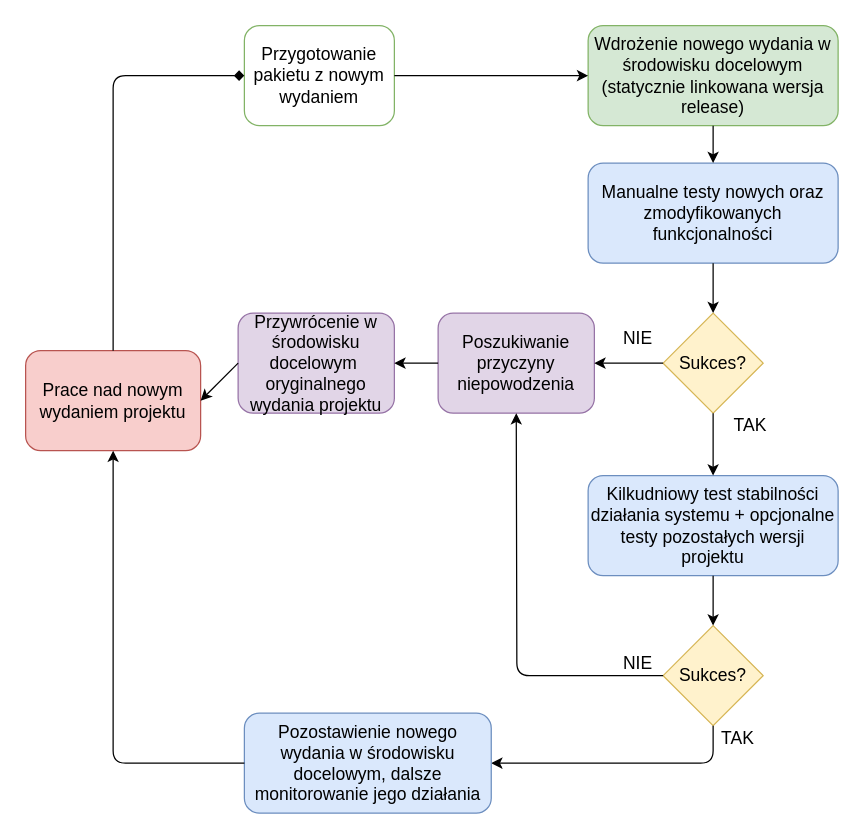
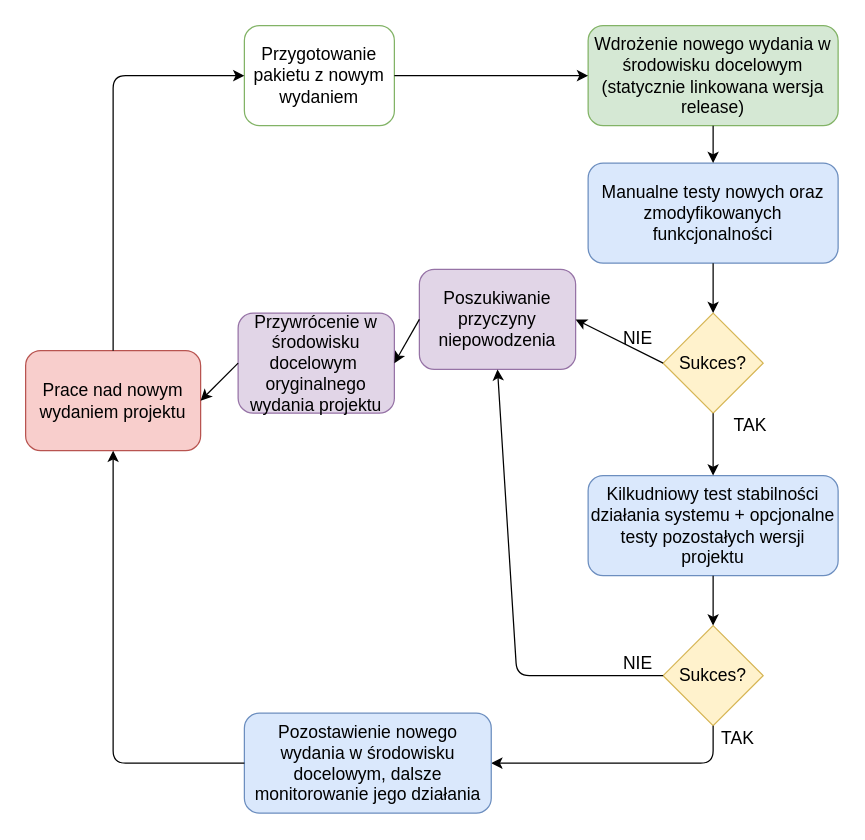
- <mxCell id="13" value="" style="endArrow=diamond;html=1;entryX=0;entryY=0.5;entryDx=0;entryDy=0;exitX=0.5;exitY=0;exitDx=0;exitDy=0;fontSize=14;" edge="1" parent="1" source="2" target="3"><mxGeometry width="50" height="50" relative="1" as="geometry"><mxPoint x="240" y="130" as="sourcePoint" /><mxPoint x="440" y="360" as="targetPoint" /><Array as="points"><mxPoint x="90" y="60" /></Array></mxGeometry></mxCell>
+ <mxCell id="13" value="" style="endArrow=classic;html=1;entryX=0;entryY=0.5;entryDx=0;entryDy=0;exitX=0.5;exitY=0;exitDx=0;exitDy=0;fontSize=14;" edge="1" parent="1" source="2" target="3"><mxGeometry width="50" height="50" relative="1" as="geometry"><mxPoint x="240" y="130" as="sourcePoint" /><mxPoint x="440" y="360" as="targetPoint" /><Array as="points"><mxPoint x="90" y="60" /></Array></mxGeometry></mxCell>
- <mxCell id="14" value="Poszukiwanie przyczyny niepowodzenia" style="rounded=1;whiteSpace=wrap;html=1;fontSize=14;fillColor=#e1d5e7;strokeColor=#9673a6;" vertex="1" parent="1"><mxGeometry x="350" y="250" width="125" height="80" as="geometry" /></mxCell>
+ <mxCell id="14" value="Poszukiwanie przyczyny niepowodzenia" style="rounded=1;whiteSpace=wrap;html=1;fontSize=14;fillColor=#e1d5e7;strokeColor=#9673a6;" vertex="1" parent="1"><mxGeometry x="335" y="215" width="125" height="80" as="geometry" /></mxCell>
